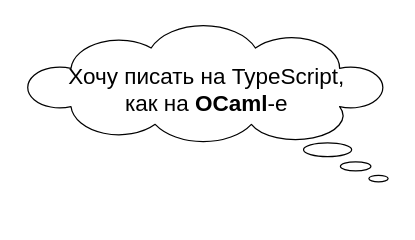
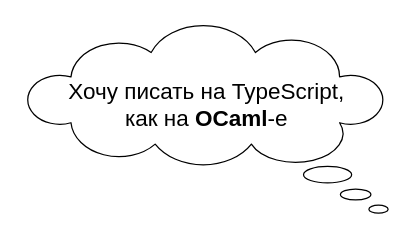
- <mxCell id="2" value="Хочу писать на TypeScript,&lt;div&gt;как на &lt;b&gt;OCaml&lt;/b&gt;-е&lt;/div&gt;&lt;div&gt;&lt;br&gt;&lt;/div&gt;" style="whiteSpace=wrap;html=1;shape=mxgraph.basic.cloud_callout;fontSize=18;direction=east;flipH=1;" vertex="1" parent="1"><mxGeometry x="20" y="20" width="290" height="125" as="geometry" /></mxCell>
+ <mxCell id="2" value="Хочу писать на TypeScript,&lt;div&gt;как на &lt;b&gt;OCaml&lt;/b&gt;-е&lt;/div&gt;&lt;div&gt;&lt;br&gt;&lt;/div&gt;" style="whiteSpace=wrap;html=1;shape=mxgraph.basic.cloud_callout;fontSize=18;direction=east;flipH=1;" vertex="1" parent="1"><mxGeometry x="20" y="20" width="290" height="150" as="geometry" /></mxCell>
